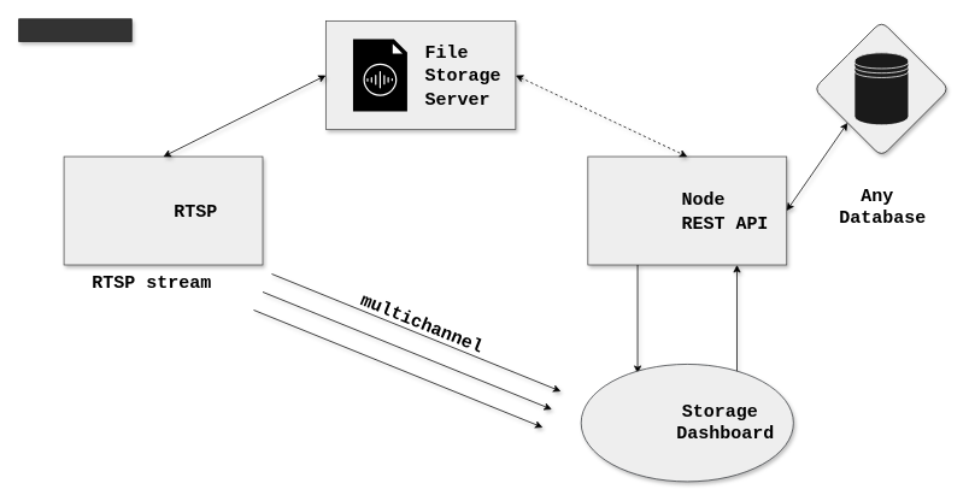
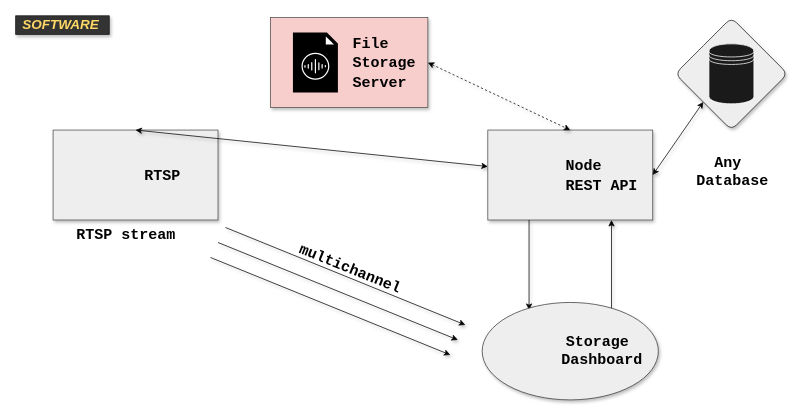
+ <mxCell id="24" value="&lt;b&gt;&lt;i&gt;&lt;font style=&quot;font-size: 18px;&quot;&gt;SOFTWARE&lt;/font&gt;&lt;/i&gt;&lt;/b&gt;" style="text;html=1;align=center;verticalAlign=middle;resizable=0;points=[];autosize=1;strokeColor=none;fontColor=#FFD966;glass=1;shadow=1;rounded=0;perimeterSpacing=0;labelBackgroundColor=none;labelBorderColor=none;spacingTop=0;spacing=1;" parent="1" vertex="1"><mxGeometry x="20" y="23" width="120" height="20" as="geometry" /></mxCell>
- <mxCell id="3" value="&lt;div&gt;&lt;b style=&quot;font-size: 20px&quot;&gt;&lt;font face=&quot;Courier New&quot;&gt;&amp;nbsp; &amp;nbsp; &amp;nbsp; &amp;nbsp; &amp;nbsp;File&lt;/font&gt;&lt;/b&gt;&lt;/div&gt;&lt;div&gt;&lt;b style=&quot;font-size: 20px&quot;&gt;&lt;font face=&quot;Courier New&quot;&gt;&amp;nbsp; &amp;nbsp; &amp;nbsp; &amp;nbsp; &amp;nbsp;Storage&lt;/font&gt;&lt;/b&gt;&lt;/div&gt;&lt;div&gt;&lt;b style=&quot;font-size: 20px&quot;&gt;&lt;font face=&quot;Courier New&quot;&gt;&amp;nbsp; &amp;nbsp; &amp;nbsp; &amp;nbsp; &amp;nbsp;Server&lt;/font&gt;&lt;/b&gt;&lt;/div&gt;" style="rounded=0;whiteSpace=wrap;html=1;fillColor=#eeeeee;strokeColor=#4D4D4D;align=left;glass=0;shadow=1;" parent="1" vertex="1"><mxGeometry x="360" y="23" width="210" height="120" as="geometry" /></mxCell>
+ <mxCell id="3" value="&lt;div&gt;&lt;b style=&quot;font-size: 20px&quot;&gt;&lt;font face=&quot;Courier New&quot;&gt;&amp;nbsp; &amp;nbsp; &amp;nbsp; &amp;nbsp; &amp;nbsp;File&lt;/font&gt;&lt;/b&gt;&lt;/div&gt;&lt;div&gt;&lt;b style=&quot;font-size: 20px&quot;&gt;&lt;font face=&quot;Courier New&quot;&gt;&amp;nbsp; &amp;nbsp; &amp;nbsp; &amp;nbsp; &amp;nbsp;Storage&lt;/font&gt;&lt;/b&gt;&lt;/div&gt;&lt;div&gt;&lt;b style=&quot;font-size: 20px&quot;&gt;&lt;font face=&quot;Courier New&quot;&gt;&amp;nbsp; &amp;nbsp; &amp;nbsp; &amp;nbsp; &amp;nbsp;Server&lt;/font&gt;&lt;/b&gt;&lt;/div&gt;" style="rounded=0;whiteSpace=wrap;html=1;fillColor=#f8cecc;strokeColor=#4D4D4D;align=left;glass=0;shadow=1;" parent="1" vertex="1"><mxGeometry x="360" y="23" width="210" height="120" as="geometry" /></mxCell>
- <mxCell id="6" value="" style="endArrow=classic;startArrow=classic;html=1;exitX=0.5;exitY=0;exitDx=0;exitDy=0;shadow=1;entryX=0;entryY=0.5;entryDx=0;entryDy=0;" parent="1" source="4" target="3" edge="1"><mxGeometry width="50" height="50" relative="1" as="geometry"><mxPoint x="300" y="173" as="sourcePoint" /><mxPoint x="350" y="143" as="targetPoint" /></mxGeometry></mxCell>
+ <mxCell id="6" value="" style="endArrow=classic;startArrow=classic;html=1;exitX=0.5;exitY=0;exitDx=0;exitDy=0;shadow=1;" parent="1" source="4" target="8" edge="1"><mxGeometry width="50" height="50" relative="1" as="geometry"><mxPoint x="300" y="173" as="sourcePoint" /><mxPoint x="350" y="143" as="targetPoint" /></mxGeometry></mxCell>
